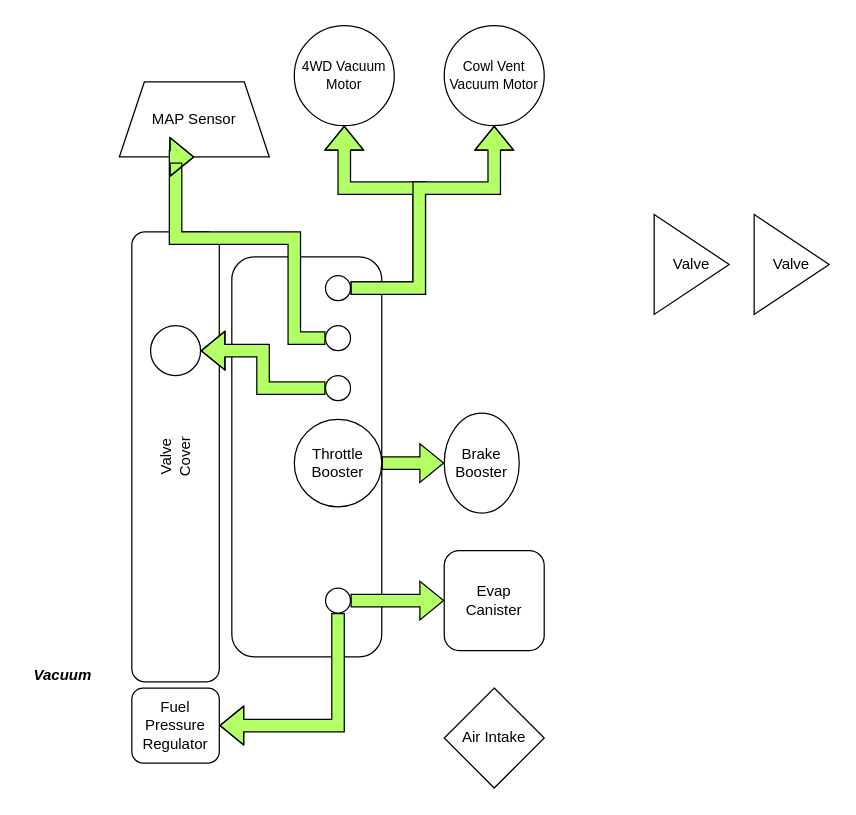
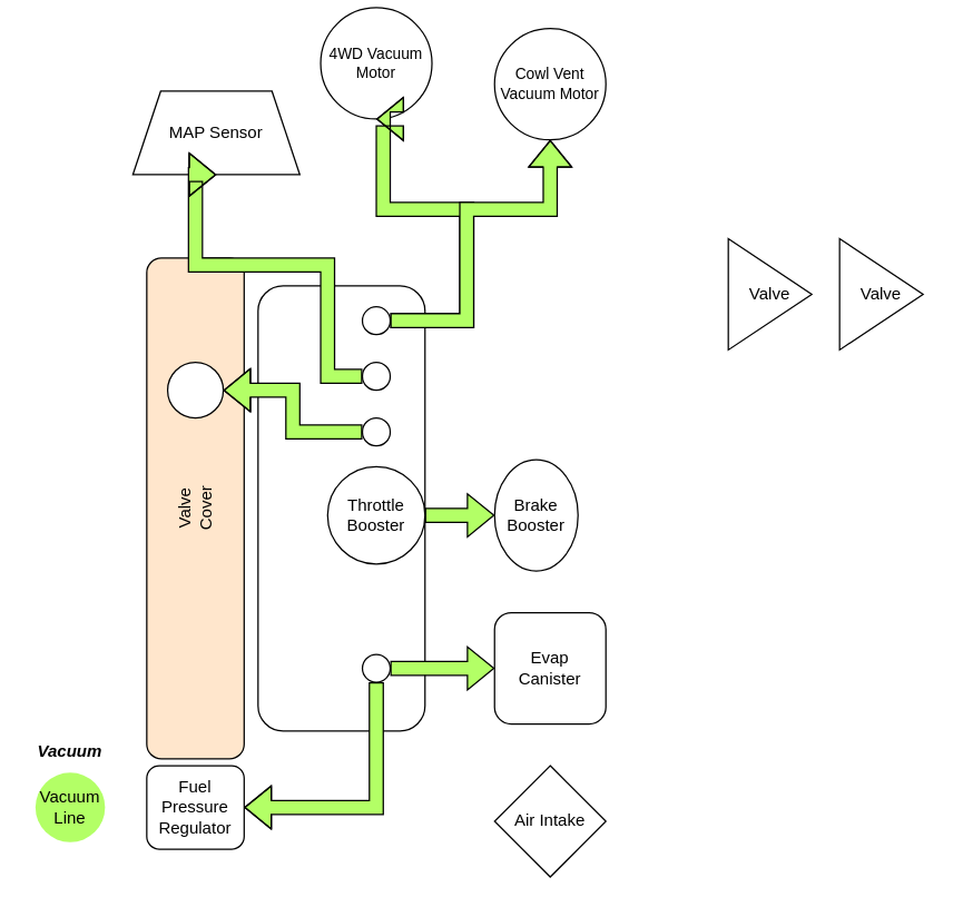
- <mxCell id="14" value="4WD Vacuum Motor" style="ellipse;whiteSpace=wrap;html=1;aspect=fixed;fontSize=11;" parent="1" vertex="1"><mxGeometry x="235" y="20" width="80" height="80" as="geometry" /></mxCell>
+ <mxCell id="14" value="4WD Vacuum Motor" style="ellipse;whiteSpace=wrap;html=1;aspect=fixed;fontSize=11;" parent="1" vertex="1"><mxGeometry x="230" y="5" width="80" height="80" as="geometry" /></mxCell>
- <mxCell id="4" value="Valve&lt;div&gt;Cover&lt;/div&gt;" style="rounded=1;whiteSpace=wrap;html=1;horizontal=0;" parent="1" vertex="1"><mxGeometry x="105" y="185" width="70" height="360" as="geometry" /></mxCell>
+ <mxCell id="4" value="Valve&lt;div&gt;Cover&lt;/div&gt;" style="rounded=1;whiteSpace=wrap;html=1;horizontal=0;fillColor=#ffe6cc;" parent="1" vertex="1"><mxGeometry x="105" y="185" width="70" height="360" as="geometry" /></mxCell>
+ <mxCell id="24" value="Vacuum Line" style="ellipse;whiteSpace=wrap;html=1;aspect=fixed;fontColor=#000000;fillColor=#B3FF66;strokeColor=none;" parent="1" vertex="1"><mxGeometry x="25" y="555" width="50" height="50" as="geometry" /></mxCell>
